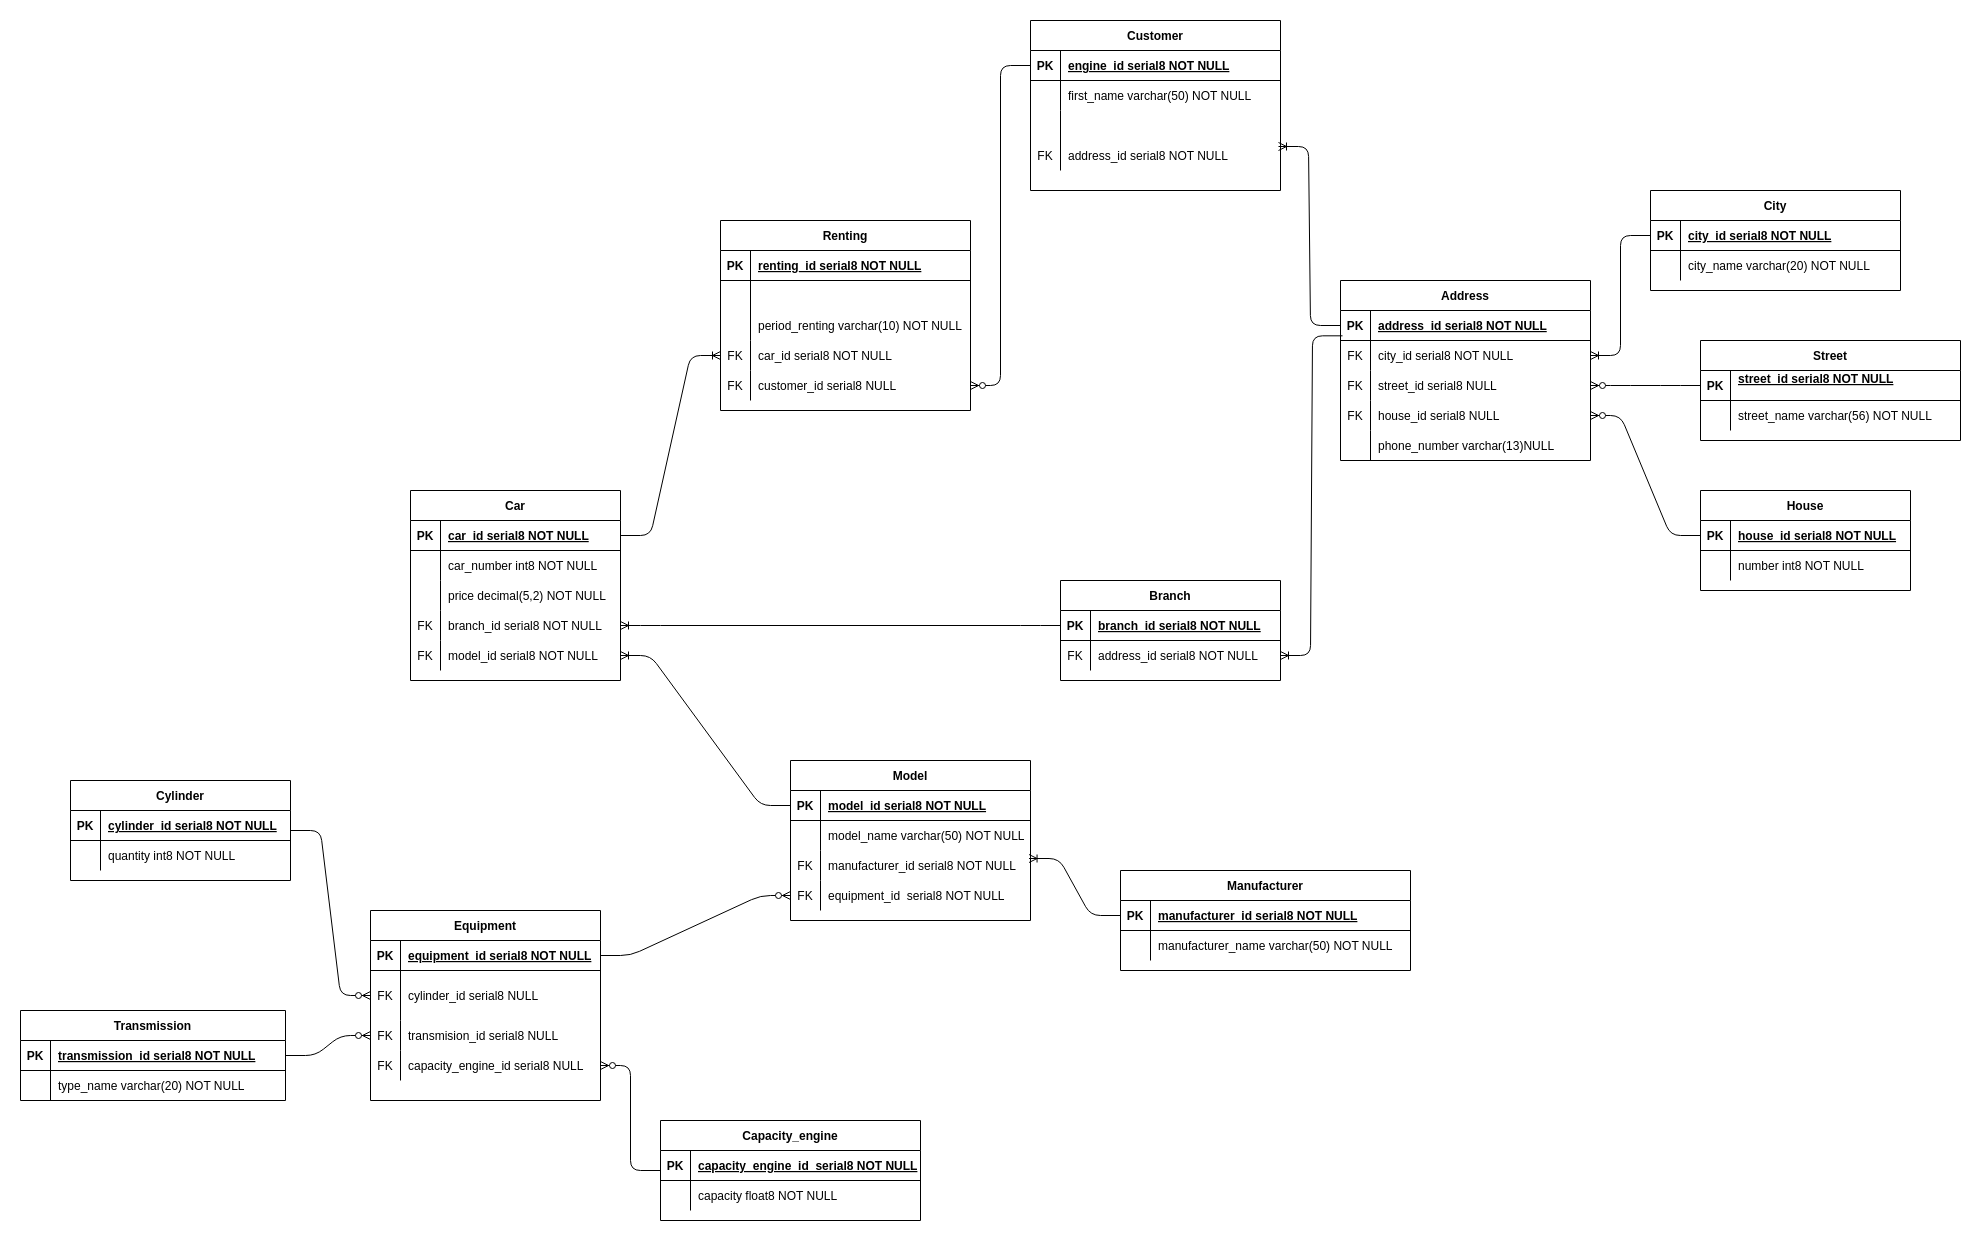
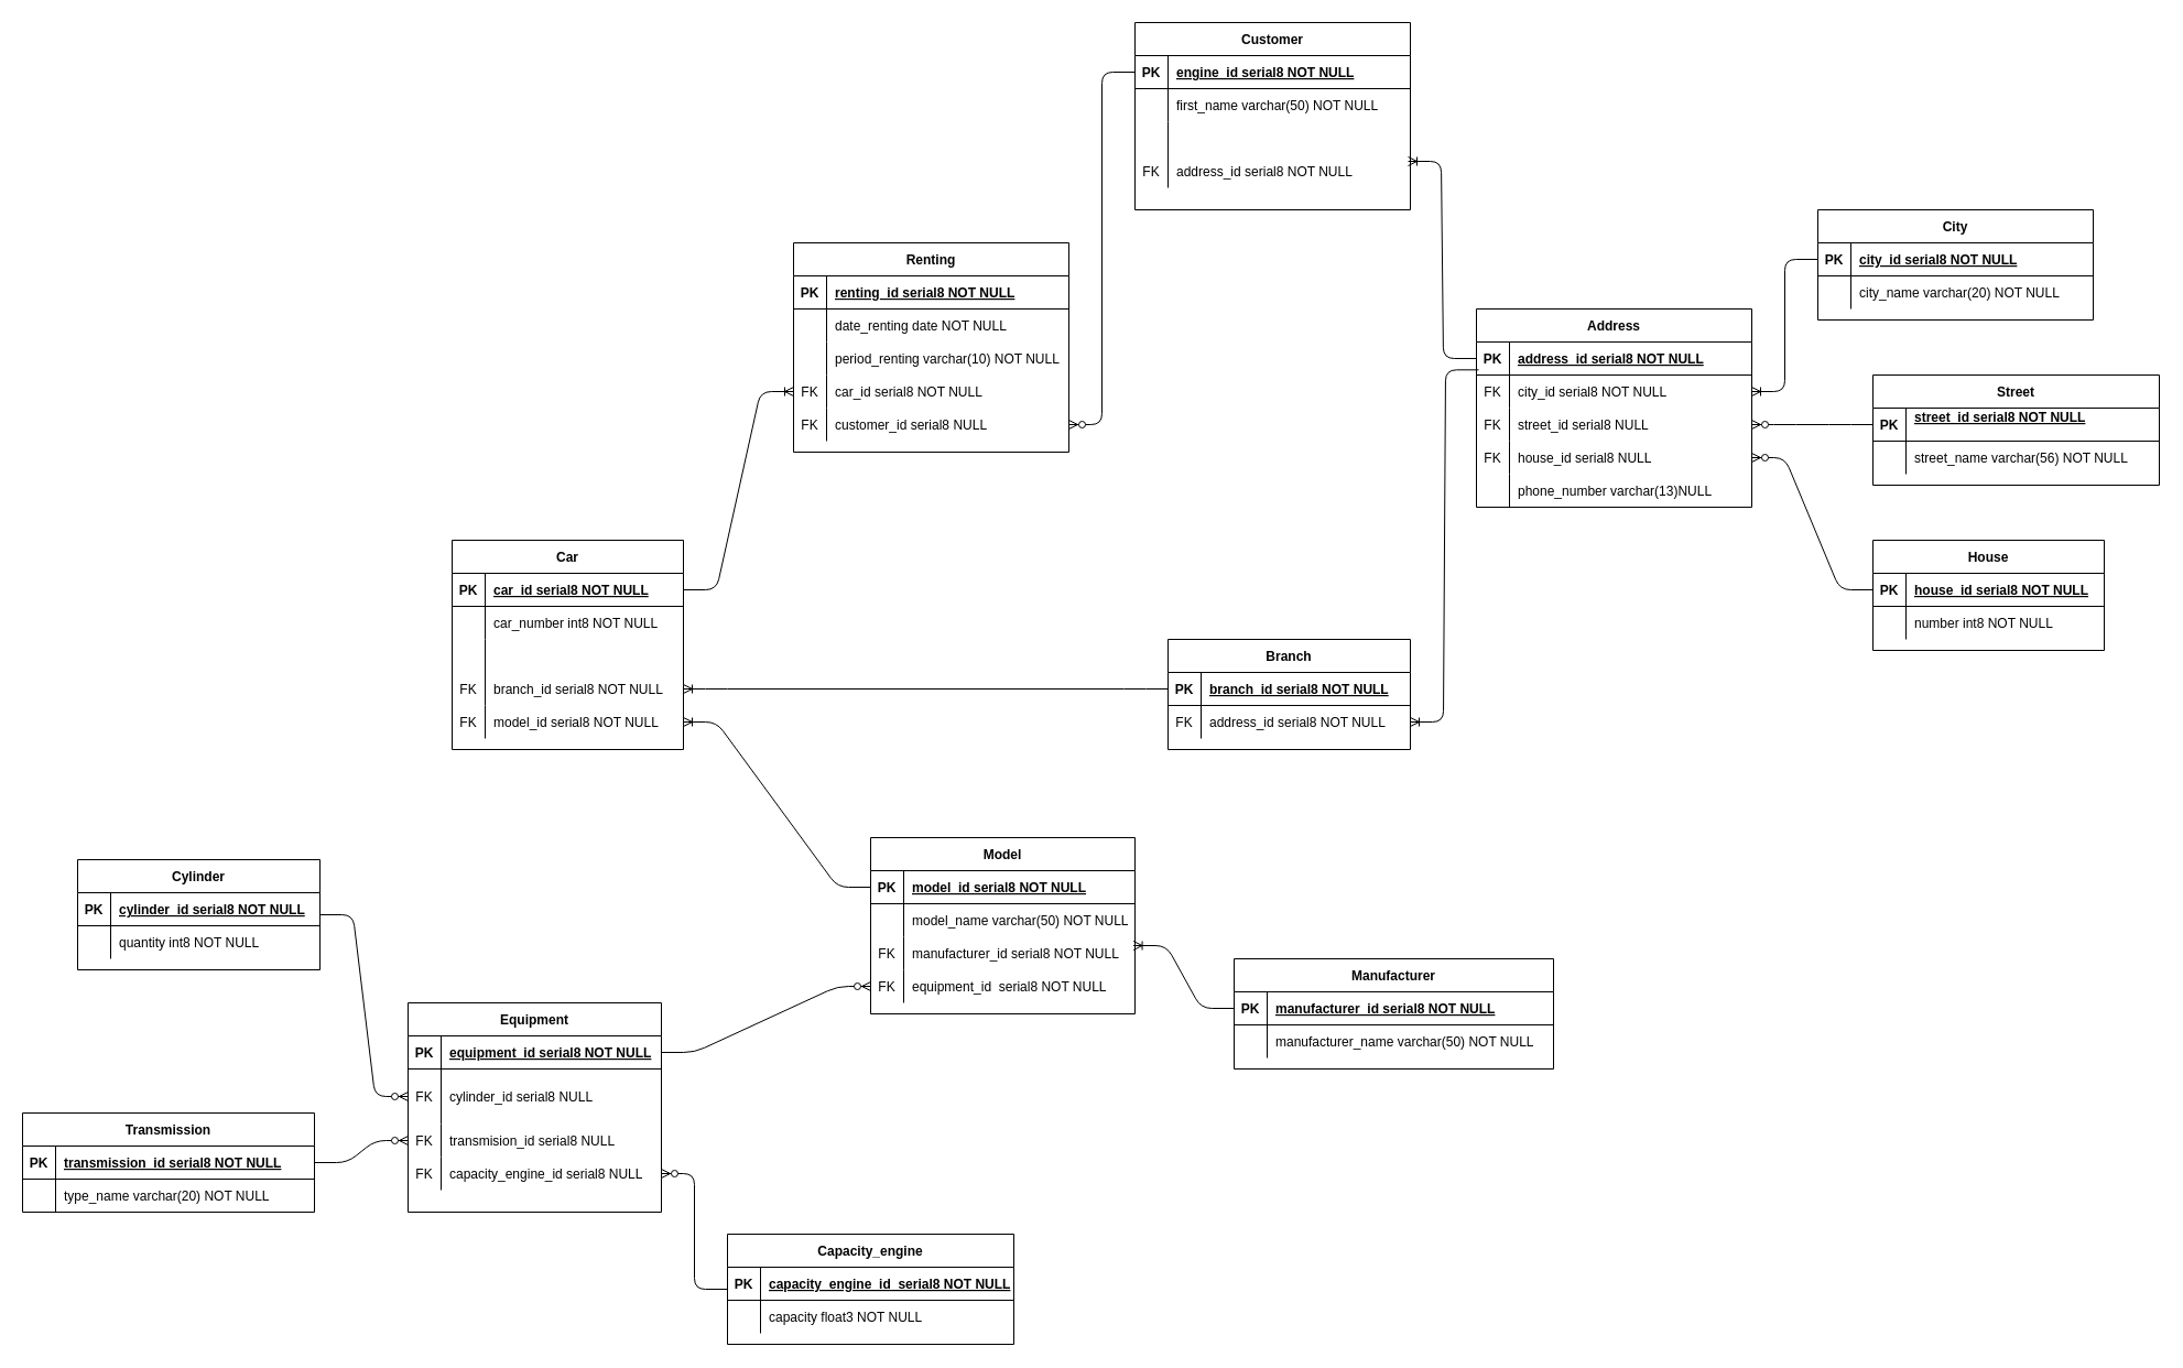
+ <mxCell id="145" value="date_renting date NOT NULL" style="shape=partialRectangle;connectable=0;fillColor=none;top=0;left=0;bottom=0;right=0;align=left;spacingLeft=6;overflow=hidden;" vertex="1" parent="143"><mxGeometry x="30" width="220" height="30" as="geometry" /></mxCell>
- <mxCell id="46" value="price decimal(5,2) NOT NULL" style="shape=partialRectangle;connectable=0;fillColor=none;top=0;left=0;bottom=0;right=0;align=left;spacingLeft=6;overflow=hidden;" vertex="1" parent="44"><mxGeometry x="30" width="180" height="30" as="geometry" /></mxCell>
- <mxCell id="130" value="capacity float8 NOT NULL" style="shape=partialRectangle;connectable=0;fillColor=none;top=0;left=0;bottom=0;right=0;align=left;spacingLeft=6;overflow=hidden;" vertex="1" parent="128"><mxGeometry x="30" width="230" height="30" as="geometry" /></mxCell>
+ <mxCell id="130" value="capacity float3 NOT NULL" style="shape=partialRectangle;connectable=0;fillColor=none;top=0;left=0;bottom=0;right=0;align=left;spacingLeft=6;overflow=hidden;" vertex="1" parent="128"><mxGeometry x="30" width="230" height="30" as="geometry" /></mxCell>
